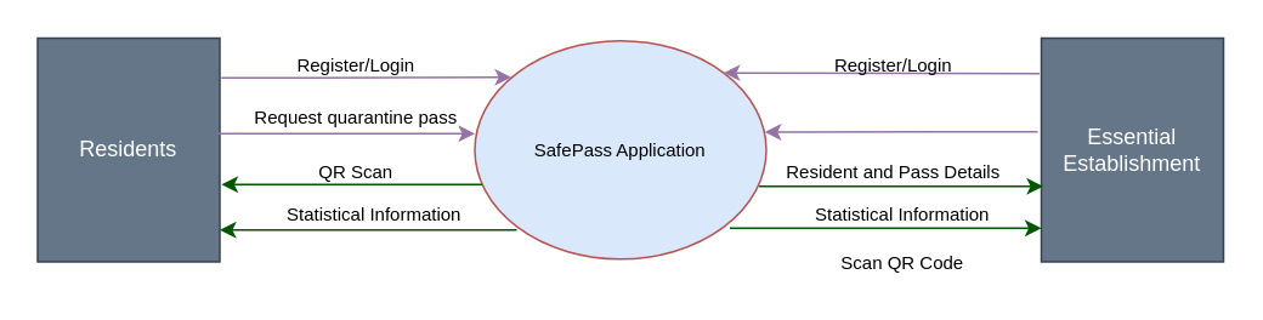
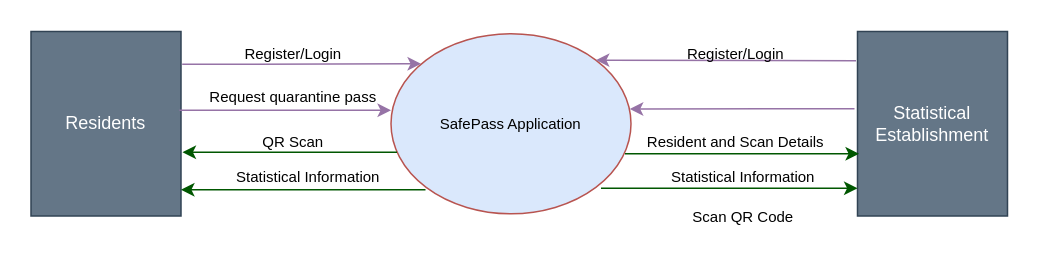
- <mxCell id="7" value="&lt;font style=&quot;font-size: 12px&quot;&gt;Essential Establishment&lt;/font&gt;" style="rounded=0;whiteSpace=wrap;html=1;fontSize=8;fillColor=#647687;strokeColor=#314354;fontColor=#ffffff;" parent="1" vertex="1"><mxGeometry x="571" y="20.5" width="100" height="123" as="geometry" /></mxCell>
+ <mxCell id="7" value="&lt;font style=&quot;font-size: 12px&quot;&gt;Statistical Establishment&lt;/font&gt;" style="rounded=0;whiteSpace=wrap;html=1;fontSize=8;fillColor=#647687;strokeColor=#314354;fontColor=#ffffff;" parent="1" vertex="1"><mxGeometry x="571" y="20.5" width="100" height="123" as="geometry" /></mxCell>
- <mxCell id="15" value="Resident and Pass Details" style="text;html=1;strokeColor=none;fillColor=none;align=center;verticalAlign=middle;whiteSpace=wrap;rounded=0;fontSize=10;" parent="1" vertex="1"><mxGeometry x="410" y="80" width="160" height="27" as="geometry" /></mxCell>
+ <mxCell id="15" value="Resident and Scan Details" style="text;html=1;strokeColor=none;fillColor=none;align=center;verticalAlign=middle;whiteSpace=wrap;rounded=0;fontSize=10;" parent="1" vertex="1"><mxGeometry x="410" y="80" width="160" height="27" as="geometry" /></mxCell>
